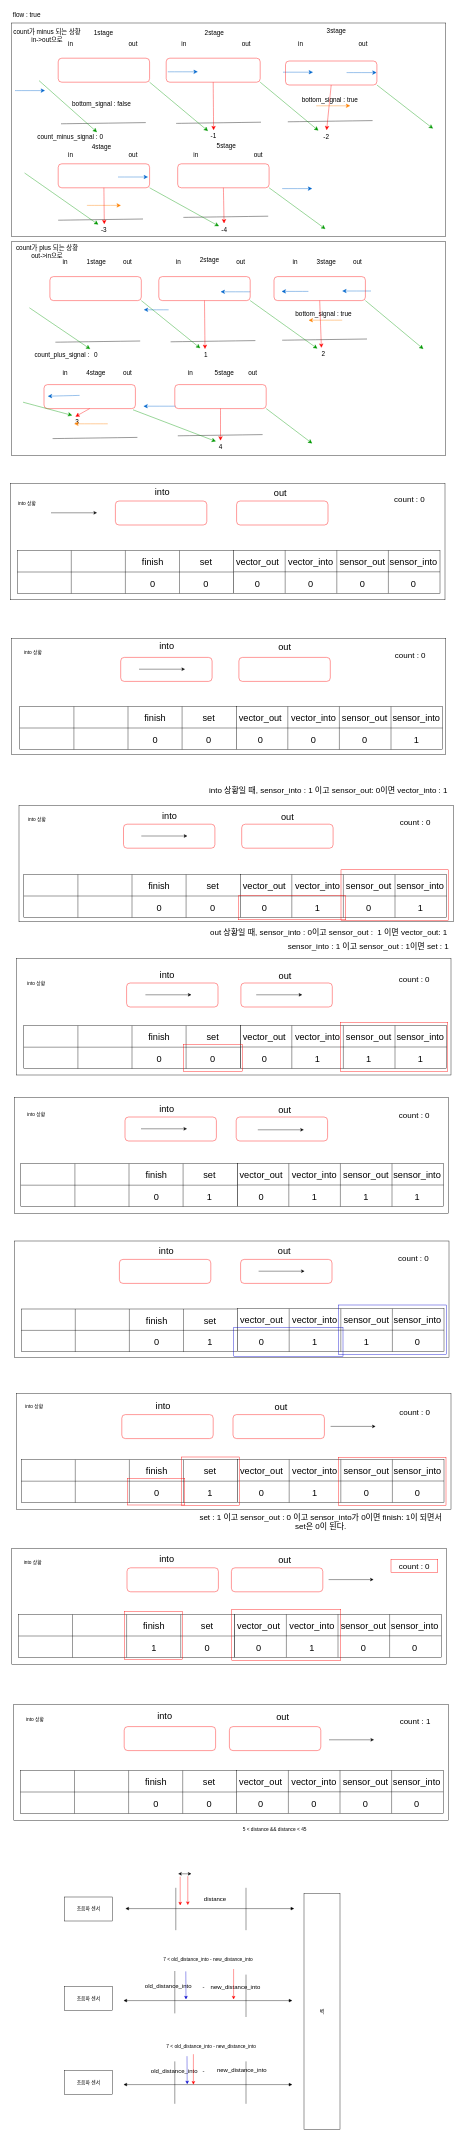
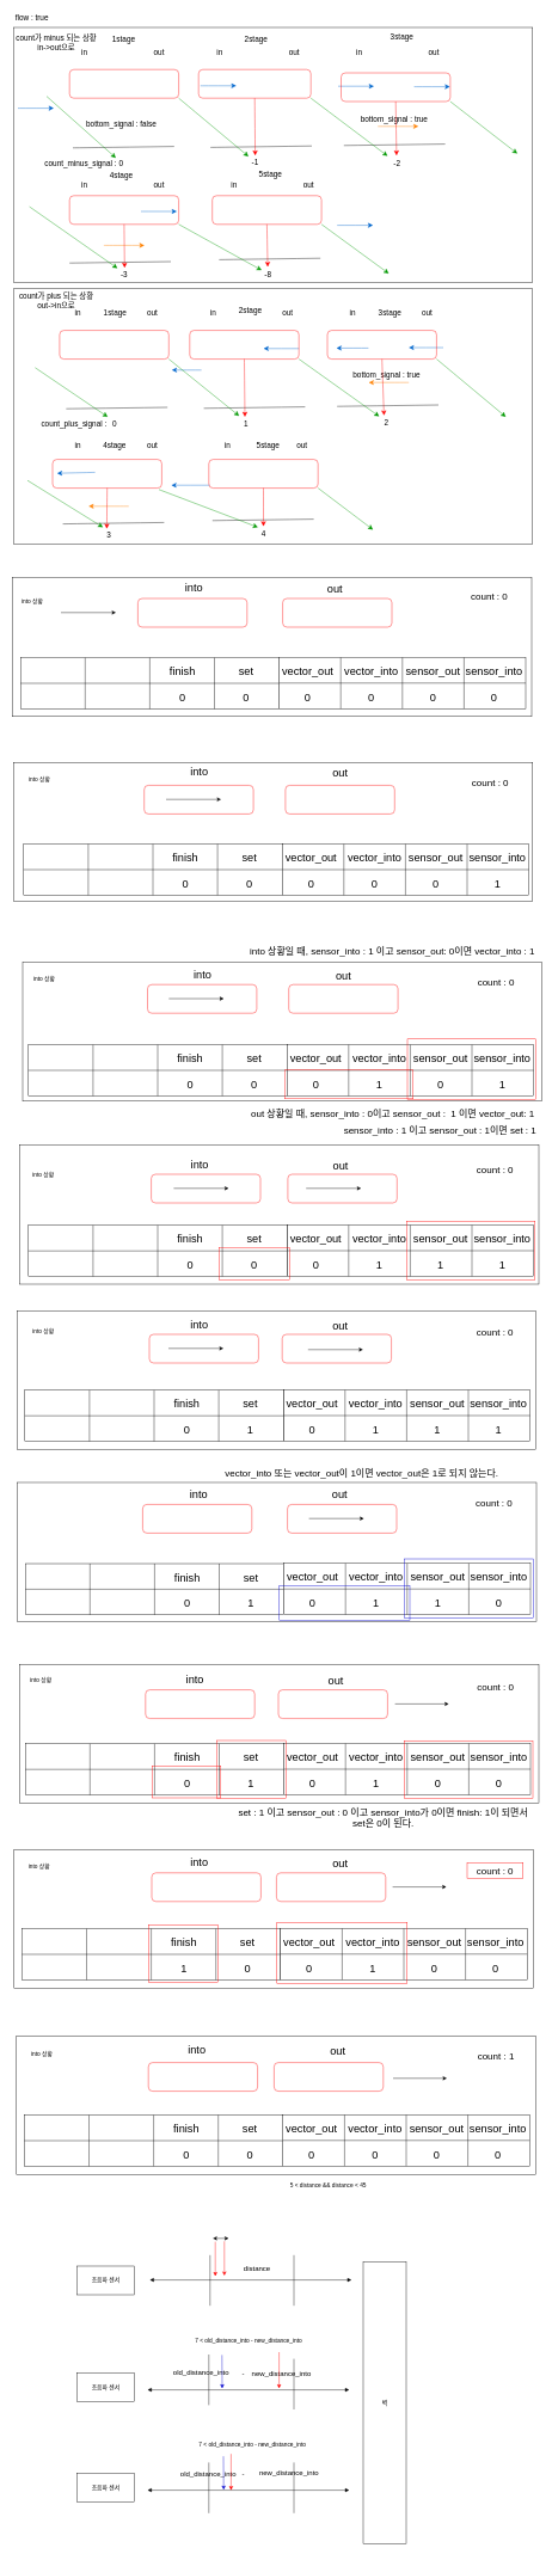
- <mxCell id="30" value="-2" style="text;html=1;align=center;verticalAlign=middle;resizable=0;points=[];autosize=1;strokeColor=none;fillColor=none;fontSize=16;" parent="1" vertex="1"><mxGeometry x="798.5" y="325" width="32" height="31" as="geometry" /></mxCell>
+ <mxCell id="30" value="-2" style="text;html=1;align=center;verticalAlign=middle;resizable=0;points=[];autosize=1;strokeColor=none;fillColor=none;fontSize=16;" parent="1" vertex="1"><mxGeometry x="813.5" y="325" width="32" height="31" as="geometry" /></mxCell>
- <mxCell id="32" value="-4" style="text;html=1;align=center;verticalAlign=middle;resizable=0;points=[];autosize=1;strokeColor=none;fillColor=none;fontSize=16;" parent="1" vertex="1"><mxGeometry x="544" y="558" width="32" height="31" as="geometry" /></mxCell>
+ <mxCell id="32" value="-8" style="text;html=1;align=center;verticalAlign=middle;resizable=0;points=[];autosize=1;strokeColor=none;fillColor=none;fontSize=16;" parent="1" vertex="1"><mxGeometry x="544" y="558" width="32" height="31" as="geometry" /></mxCell>
- <mxCell id="57" value="3" style="text;html=1;align=center;verticalAlign=middle;resizable=0;points=[];autosize=1;strokeColor=none;fillColor=none;fontSize=16;" parent="1" vertex="1"><mxGeometry x="178" y="1039" width="27" height="31" as="geometry" /></mxCell>
+ <mxCell id="57" value="3" style="text;html=1;align=center;verticalAlign=middle;resizable=0;points=[];autosize=1;strokeColor=none;fillColor=none;fontSize=16;" parent="1" vertex="1"><mxGeometry x="213" y="1104" width="27" height="31" as="geometry" /></mxCell>
- <mxCell id="444" value="&lt;font style=&quot;font-size: 20px;&quot;&gt;into 상황일 때, sensor_into : 1 이고 sensor_out: 0이면 vector_into : 1&lt;br&gt;&lt;/font&gt;" style="text;html=1;align=center;verticalAlign=middle;resizable=0;points=[];autosize=1;strokeColor=none;fillColor=none;" vertex="1" parent="1"><mxGeometry x="506" y="1956" width="627" height="36" as="geometry" /></mxCell>
+ <mxCell id="444" value="&lt;font style=&quot;font-size: 20px;&quot;&gt;into 상황일 때, sensor_into : 1 이고 sensor_out: 0이면 vector_into : 1&lt;br&gt;&lt;/font&gt;" style="text;html=1;align=center;verticalAlign=middle;resizable=0;points=[];autosize=1;strokeColor=none;fillColor=none;" vertex="1" parent="1"><mxGeometry x="506" y="1971" width="627" height="36" as="geometry" /></mxCell>
+ <mxCell id="449" value="&lt;font style=&quot;font-size: 20px;&quot;&gt;vector_into 또는 vector_out이 1이면 vector_out은 1로 되지 않는다.&lt;/font&gt;" style="text;html=1;align=center;verticalAlign=middle;resizable=0;points=[];autosize=1;strokeColor=none;fillColor=none;" vertex="1" parent="1"><mxGeometry x="451" y="3064" width="609" height="36" as="geometry" /></mxCell>
